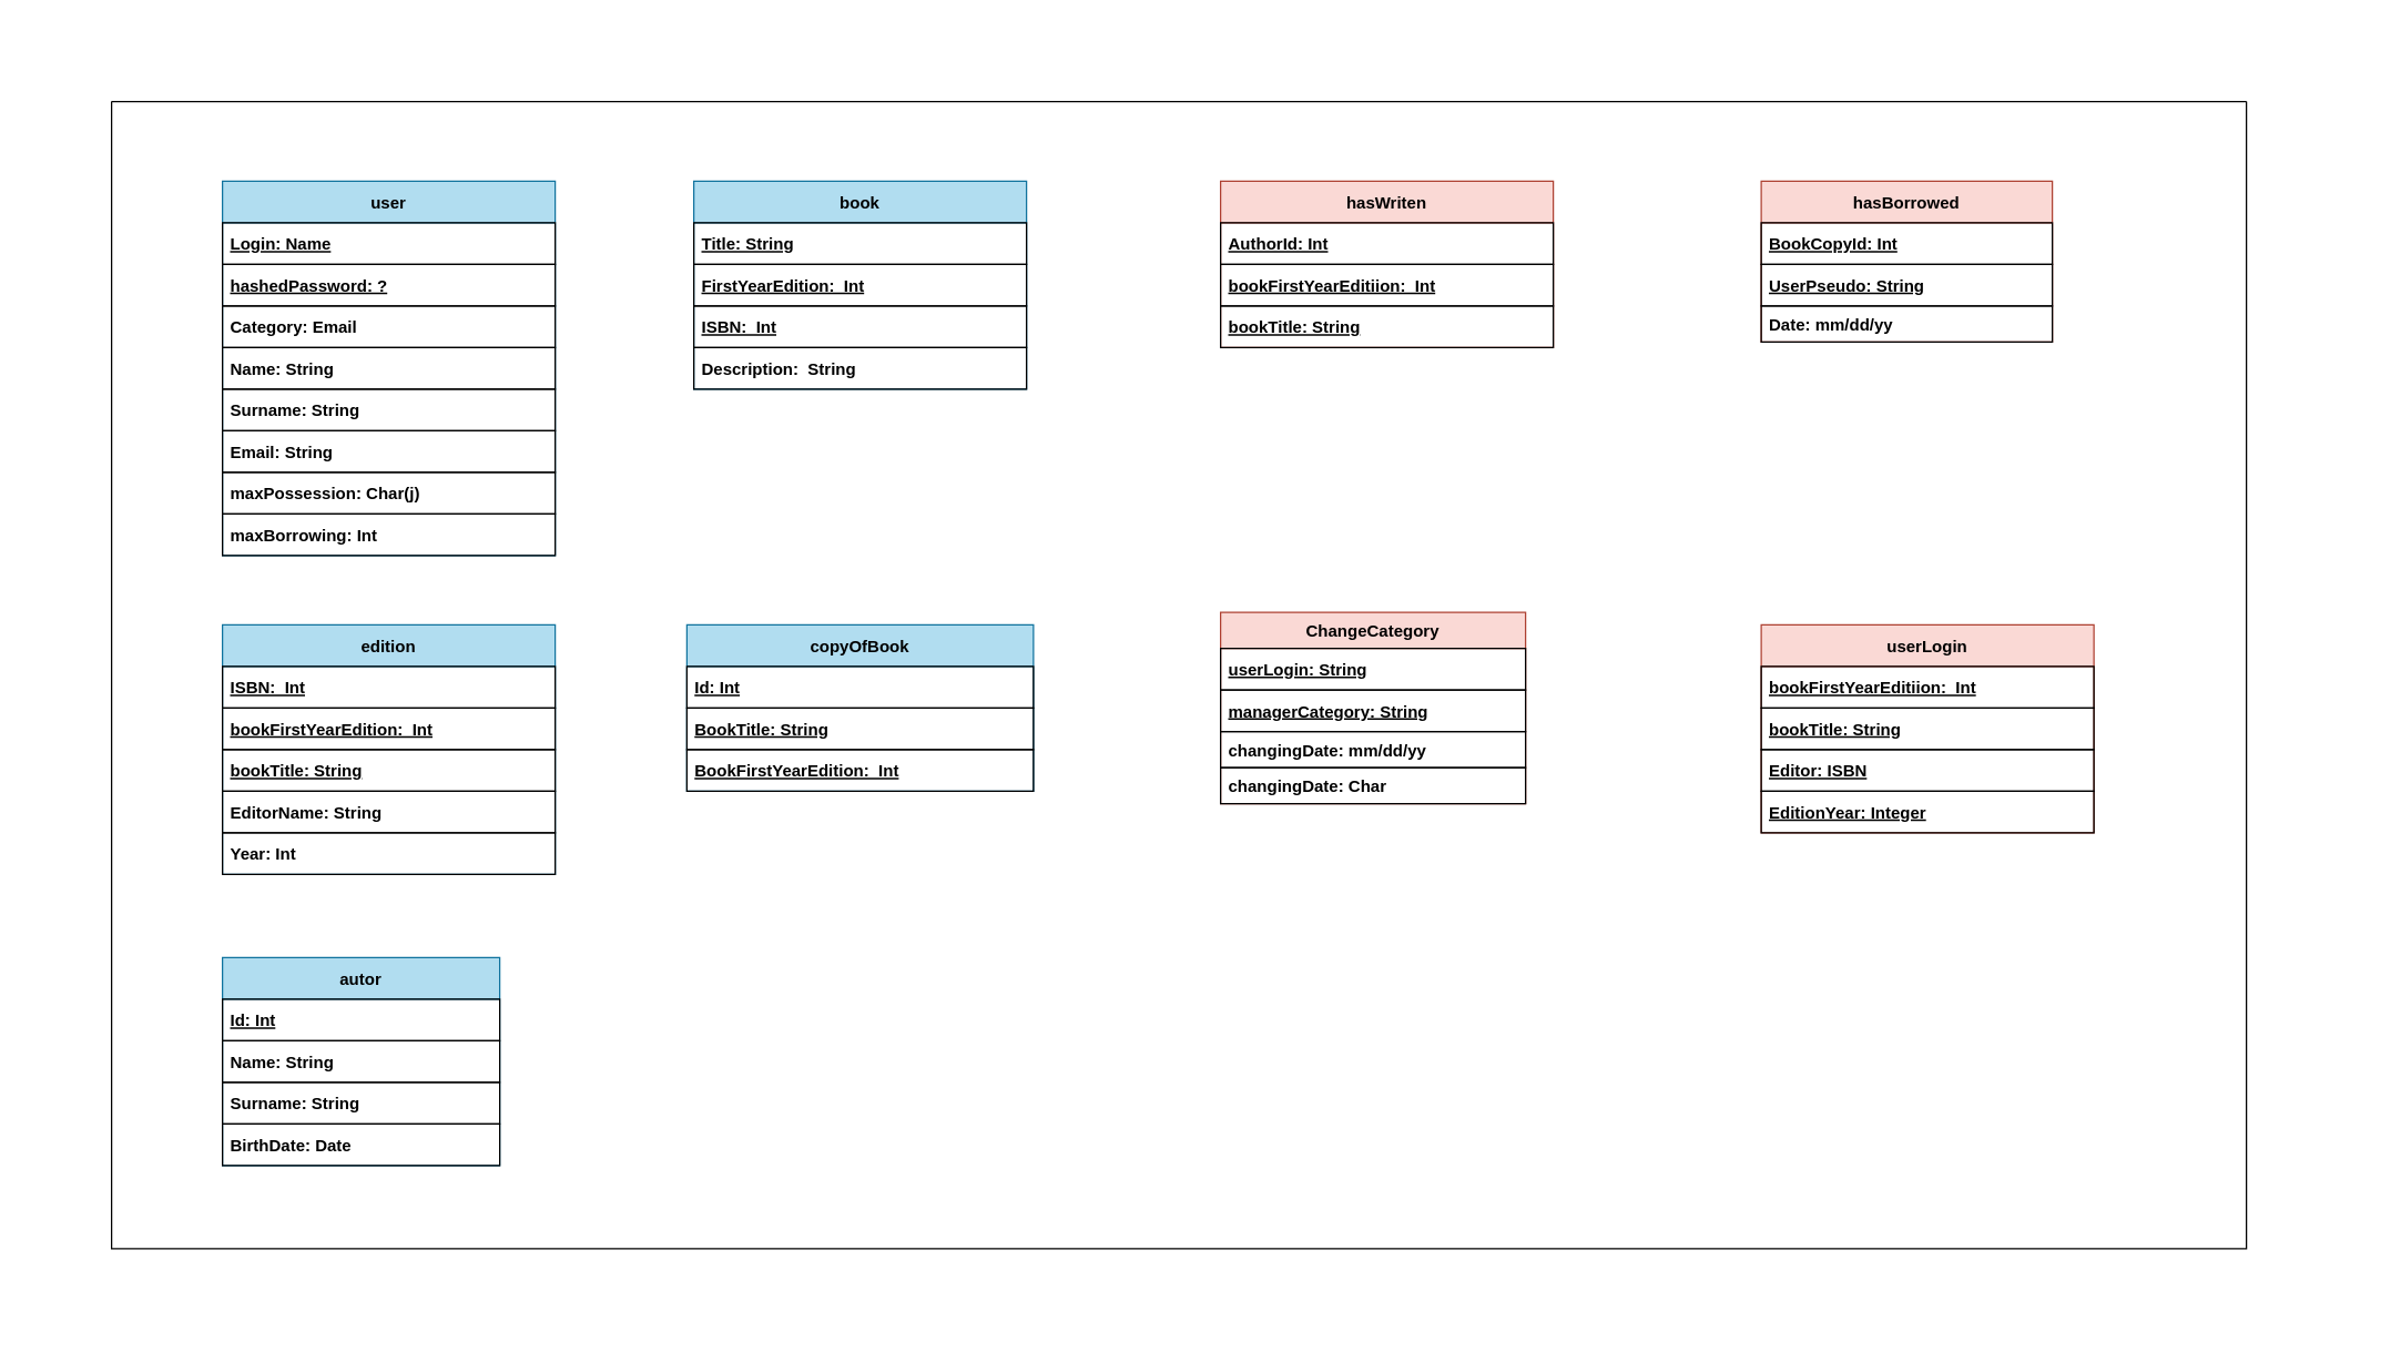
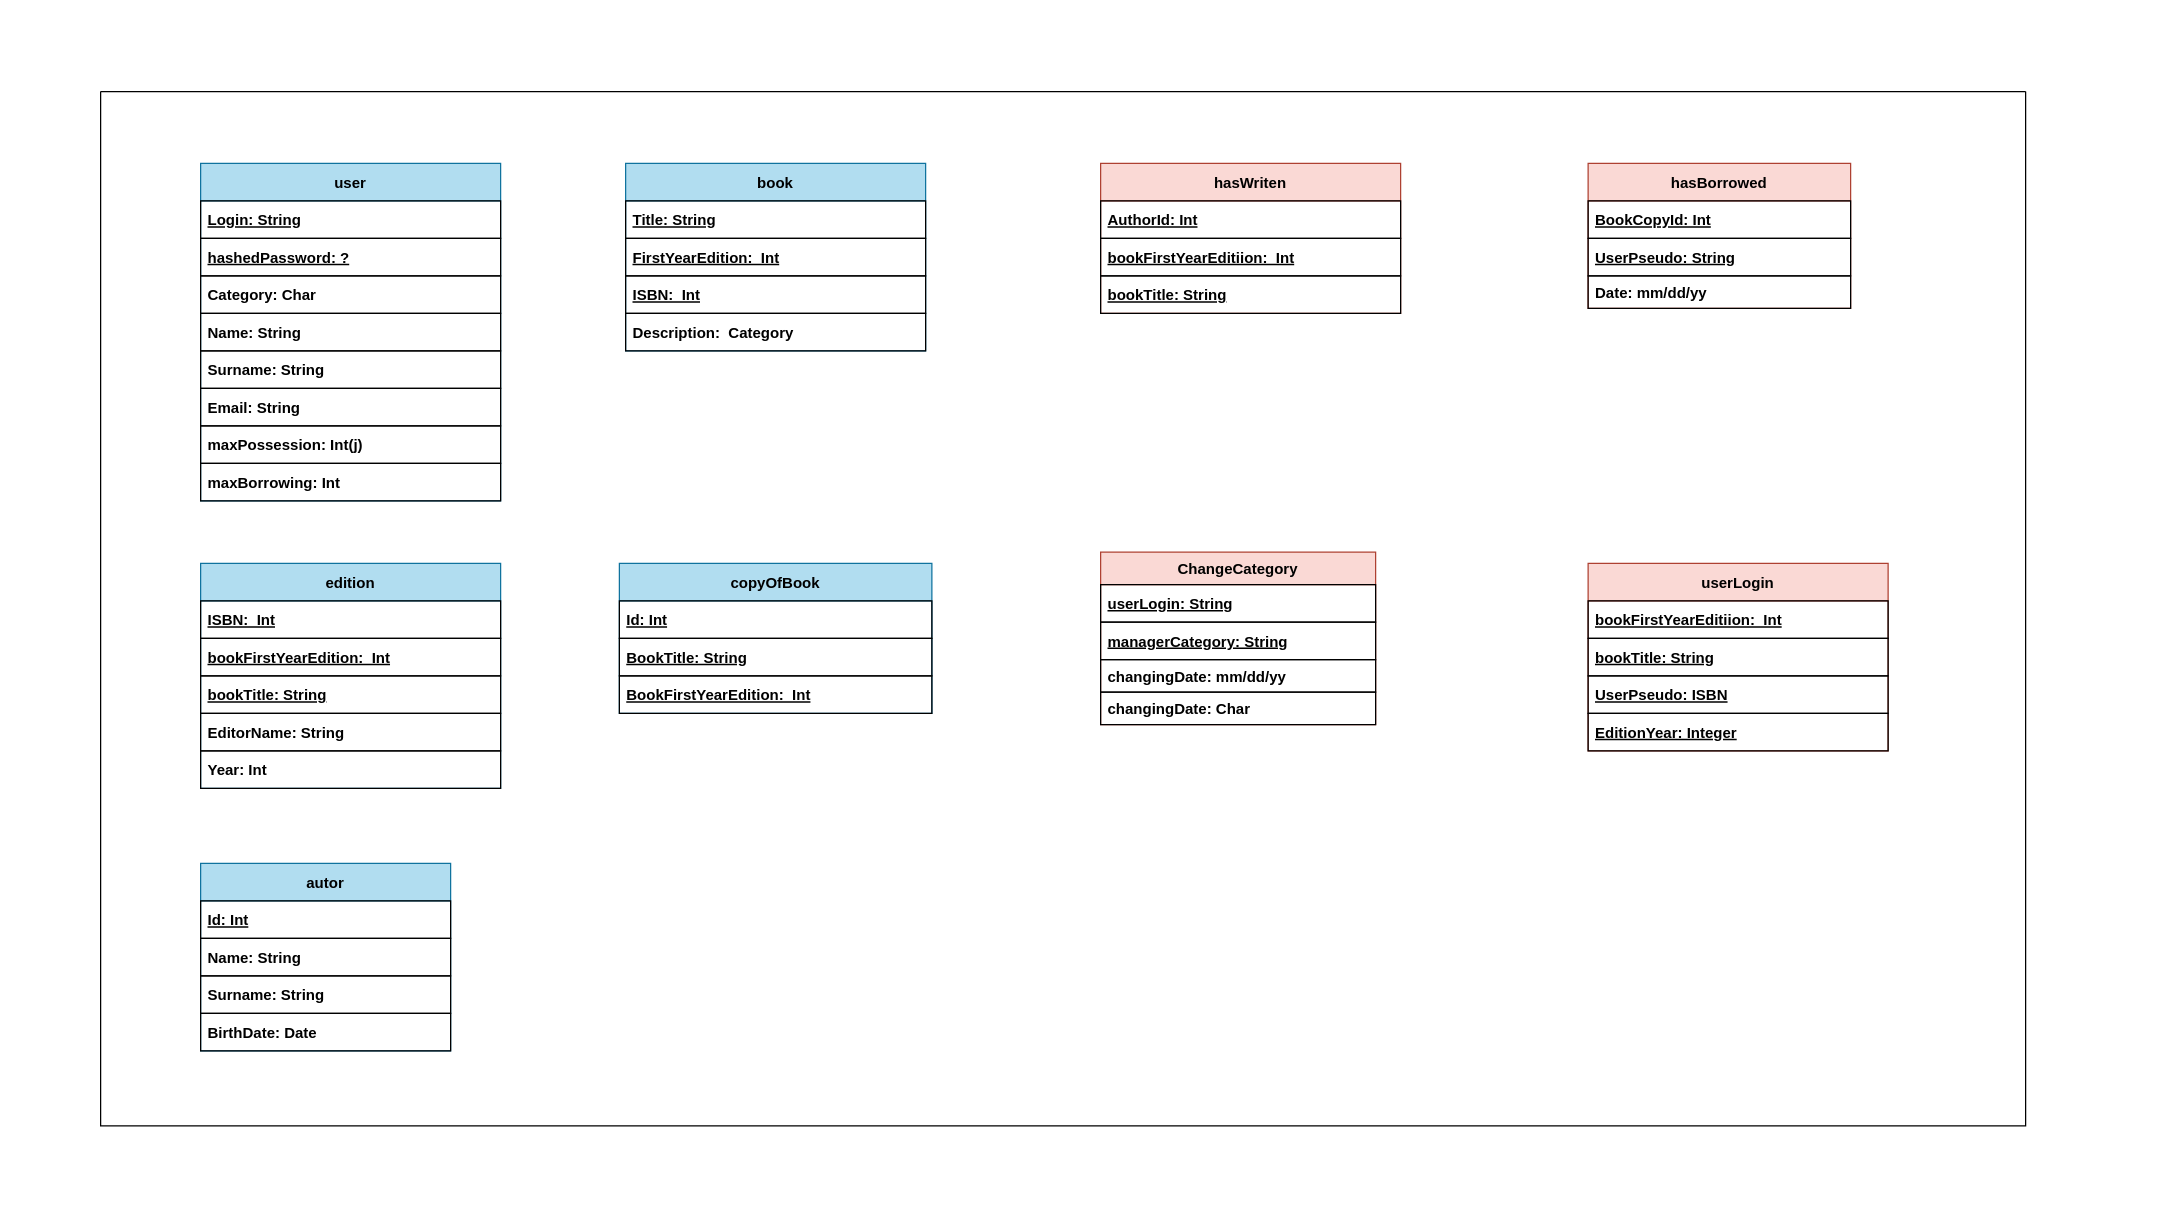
- <mxCell id="3" value="Login: Name" style="text;align=left;verticalAlign=middle;spacingLeft=4;spacingRight=4;overflow=hidden;points=[[0,0.5],[1,0.5]];portConstraint=eastwest;rotatable=0;strokeColor=#000000;fontColor=#000000;labelBackgroundColor=none;fontStyle=5" parent="2" vertex="1"><mxGeometry y="30" width="240" height="30" as="geometry" /></mxCell>
+ <mxCell id="3" value="Login: String" style="text;align=left;verticalAlign=middle;spacingLeft=4;spacingRight=4;overflow=hidden;points=[[0,0.5],[1,0.5]];portConstraint=eastwest;rotatable=0;strokeColor=#000000;fontColor=#000000;labelBackgroundColor=none;fontStyle=5" parent="2" vertex="1"><mxGeometry y="30" width="240" height="30" as="geometry" /></mxCell>
- <mxCell id="5" value="Category: Email" style="text;align=left;verticalAlign=middle;spacingLeft=4;spacingRight=4;overflow=hidden;points=[[0,0.5],[1,0.5]];portConstraint=eastwest;rotatable=0;strokeColor=#000000;fontColor=#000000;labelBackgroundColor=none;fontStyle=1" parent="2" vertex="1"><mxGeometry y="90" width="240" height="30" as="geometry" /></mxCell>
+ <mxCell id="5" value="Category: Char" style="text;align=left;verticalAlign=middle;spacingLeft=4;spacingRight=4;overflow=hidden;points=[[0,0.5],[1,0.5]];portConstraint=eastwest;rotatable=0;strokeColor=#000000;fontColor=#000000;labelBackgroundColor=none;fontStyle=1" parent="2" vertex="1"><mxGeometry y="90" width="240" height="30" as="geometry" /></mxCell>
- <mxCell id="26" value="Description:  String" style="text;align=left;verticalAlign=middle;spacingLeft=4;spacingRight=4;overflow=hidden;points=[[0,0.5],[1,0.5]];portConstraint=eastwest;rotatable=0;strokeColor=#000000;fontColor=#000000;labelBackgroundColor=none;fontStyle=1" parent="22" vertex="1"><mxGeometry y="120" width="240" height="30" as="geometry" /></mxCell>
+ <mxCell id="26" value="Description:  Category" style="text;align=left;verticalAlign=middle;spacingLeft=4;spacingRight=4;overflow=hidden;points=[[0,0.5],[1,0.5]];portConstraint=eastwest;rotatable=0;strokeColor=#000000;fontColor=#000000;labelBackgroundColor=none;fontStyle=1" parent="22" vertex="1"><mxGeometry y="120" width="240" height="30" as="geometry" /></mxCell>
- <mxCell id="9" value="maxPossession: Char(j)" style="text;align=left;verticalAlign=middle;spacingLeft=4;spacingRight=4;overflow=hidden;points=[[0,0.5],[1,0.5]];portConstraint=eastwest;rotatable=0;strokeColor=#000000;fontColor=#000000;labelBackgroundColor=none;fontStyle=1" parent="2" vertex="1"><mxGeometry y="210" width="240" height="30" as="geometry" /></mxCell>
+ <mxCell id="9" value="maxPossession: Int(j)" style="text;align=left;verticalAlign=middle;spacingLeft=4;spacingRight=4;overflow=hidden;points=[[0,0.5],[1,0.5]];portConstraint=eastwest;rotatable=0;strokeColor=#000000;fontColor=#000000;labelBackgroundColor=none;fontStyle=1" parent="2" vertex="1"><mxGeometry y="210" width="240" height="30" as="geometry" /></mxCell>
- <mxCell id="49" value="Editor: ISBN" style="text;align=left;verticalAlign=middle;spacingLeft=4;spacingRight=4;overflow=hidden;points=[[0,0.5],[1,0.5]];portConstraint=eastwest;rotatable=0;strokeColor=#000000;fontColor=#000000;labelBackgroundColor=none;fontStyle=5" parent="46" vertex="1"><mxGeometry y="90" width="240" height="30" as="geometry" /></mxCell>
+ <mxCell id="49" value="UserPseudo: ISBN" style="text;align=left;verticalAlign=middle;spacingLeft=4;spacingRight=4;overflow=hidden;points=[[0,0.5],[1,0.5]];portConstraint=eastwest;rotatable=0;strokeColor=#000000;fontColor=#000000;labelBackgroundColor=none;fontStyle=5" parent="46" vertex="1"><mxGeometry y="90" width="240" height="30" as="geometry" /></mxCell>
